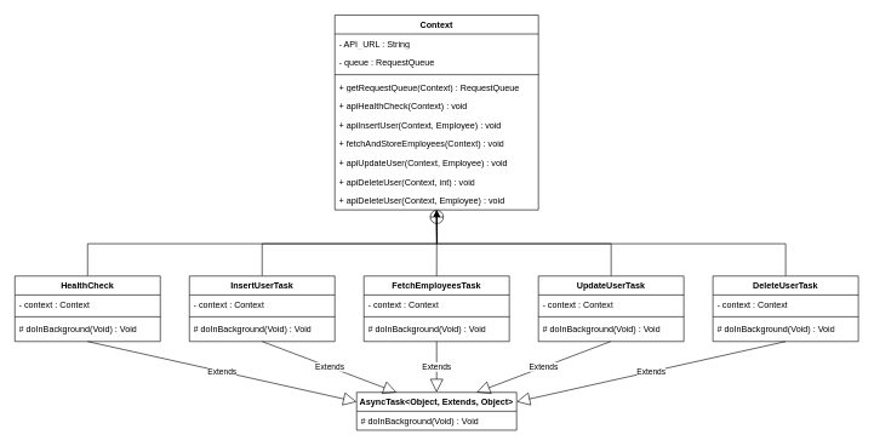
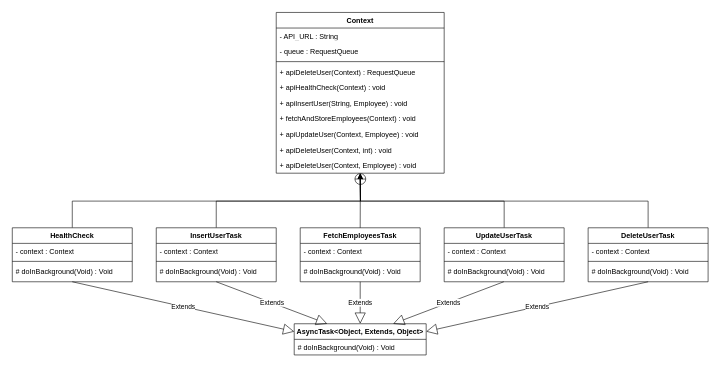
- <mxCell id="6" value="+ getRequestQueue(Context) : RequestQueue" style="text;strokeColor=none;fillColor=none;align=left;verticalAlign=top;spacingLeft=4;spacingRight=4;overflow=hidden;rotatable=0;points=[[0,0.5],[1,0.5]];portConstraint=eastwest;whiteSpace=wrap;html=1;" vertex="1" parent="2"><mxGeometry y="86" width="280" height="26" as="geometry" /></mxCell>
+ <mxCell id="6" value="+ apiDeleteUser(Context) : RequestQueue" style="text;strokeColor=none;fillColor=none;align=left;verticalAlign=top;spacingLeft=4;spacingRight=4;overflow=hidden;rotatable=0;points=[[0,0.5],[1,0.5]];portConstraint=eastwest;whiteSpace=wrap;html=1;" vertex="1" parent="2"><mxGeometry y="86" width="280" height="26" as="geometry" /></mxCell>
- <mxCell id="8" value="+ apiInsertUser(Context, Employee) : void" style="text;strokeColor=none;fillColor=none;align=left;verticalAlign=top;spacingLeft=4;spacingRight=4;overflow=hidden;rotatable=0;points=[[0,0.5],[1,0.5]];portConstraint=eastwest;whiteSpace=wrap;html=1;" vertex="1" parent="2"><mxGeometry y="138" width="280" height="26" as="geometry" /></mxCell>
+ <mxCell id="8" value="+ apiInsertUser(String, Employee) : void" style="text;strokeColor=none;fillColor=none;align=left;verticalAlign=top;spacingLeft=4;spacingRight=4;overflow=hidden;rotatable=0;points=[[0,0.5],[1,0.5]];portConstraint=eastwest;whiteSpace=wrap;html=1;" vertex="1" parent="2"><mxGeometry y="138" width="280" height="26" as="geometry" /></mxCell>
